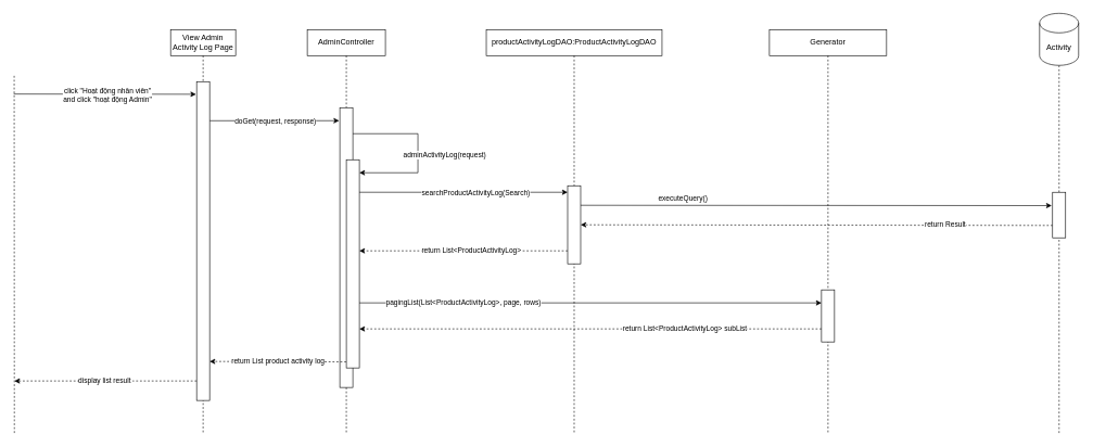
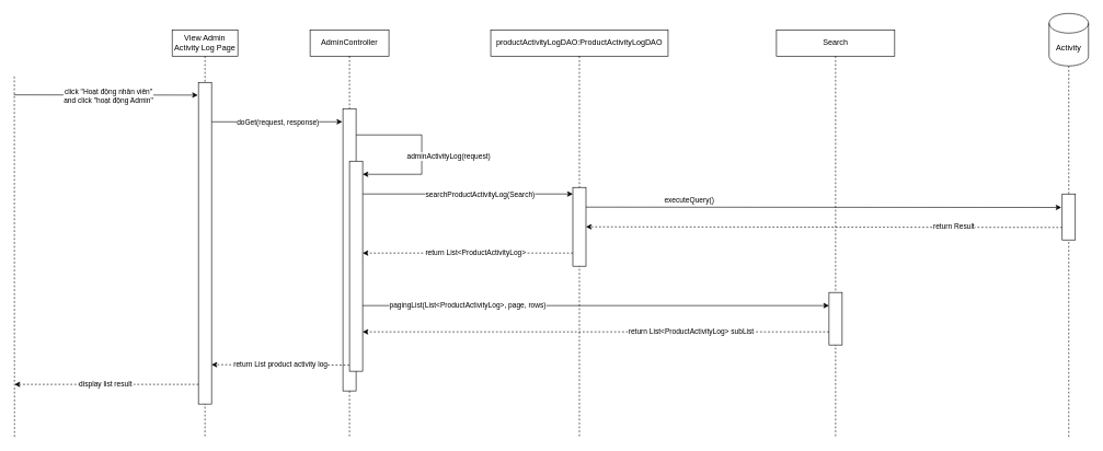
- <mxCell id="7" value="Generator" style="shape=umlLifeline;perimeter=lifelinePerimeter;whiteSpace=wrap;html=1;container=1;dropTarget=0;collapsible=0;recursiveResize=0;outlineConnect=0;portConstraint=eastwest;newEdgeStyle={&quot;curved&quot;:0,&quot;rounded&quot;:0};" parent="1" vertex="1"><mxGeometry x="1181" y="45" width="180" height="620" as="geometry" /></mxCell>
+ <mxCell id="7" value="Search" style="shape=umlLifeline;perimeter=lifelinePerimeter;whiteSpace=wrap;html=1;container=1;dropTarget=0;collapsible=0;recursiveResize=0;outlineConnect=0;portConstraint=eastwest;newEdgeStyle={&quot;curved&quot;:0,&quot;rounded&quot;:0};" parent="1" vertex="1"><mxGeometry x="1181" y="45" width="180" height="620" as="geometry" /></mxCell>
